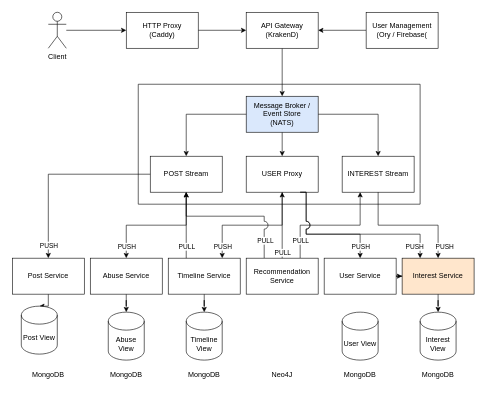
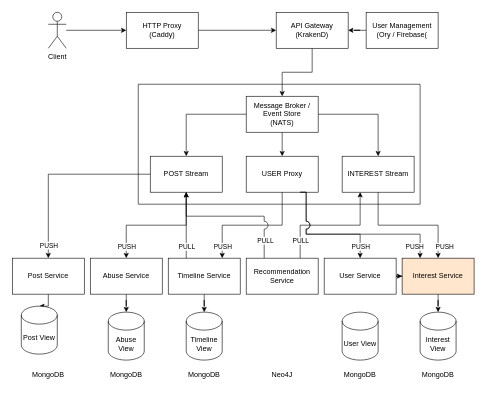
- <mxCell id="7" value="API Gateway&lt;br&gt;(KrakenD)" style="rounded=0;whiteSpace=wrap;html=1;" vertex="1" parent="1"><mxGeometry x="410" y="20" width="120" height="60" as="geometry" /></mxCell>
+ <mxCell id="7" value="API Gateway&lt;br&gt;(KrakenD)" style="rounded=0;whiteSpace=wrap;html=1;" vertex="1" parent="1"><mxGeometry x="460" y="20" width="120" height="60" as="geometry" /></mxCell>
- <mxCell id="11" value="Message Broker / Event Store&lt;br&gt;(NATS)" style="rounded=0;whiteSpace=wrap;html=1;fillColor=#dae8fc;" vertex="1" parent="8"><mxGeometry x="180" y="20" width="120" height="60" as="geometry" /></mxCell>
+ <mxCell id="11" value="Message Broker / Event Store&lt;br&gt;(NATS)" style="rounded=0;whiteSpace=wrap;html=1;" vertex="1" parent="8"><mxGeometry x="180" y="20" width="120" height="60" as="geometry" /></mxCell>
- <mxCell id="41" style="edgeStyle=orthogonalEdgeStyle;rounded=0;orthogonalLoop=1;jettySize=auto;html=1;" edge="1" parent="1" source="40" target="14"><mxGeometry relative="1" as="geometry" /></mxCell>
- <mxCell id="42" value="PULL" style="edgeLabel;html=1;align=center;verticalAlign=middle;resizable=0;points=[];" vertex="1" connectable="0" parent="41"><mxGeometry x="0.239" y="-4" relative="1" as="geometry"><mxPoint x="-4" y="58" as="offset" /></mxGeometry></mxCell>
